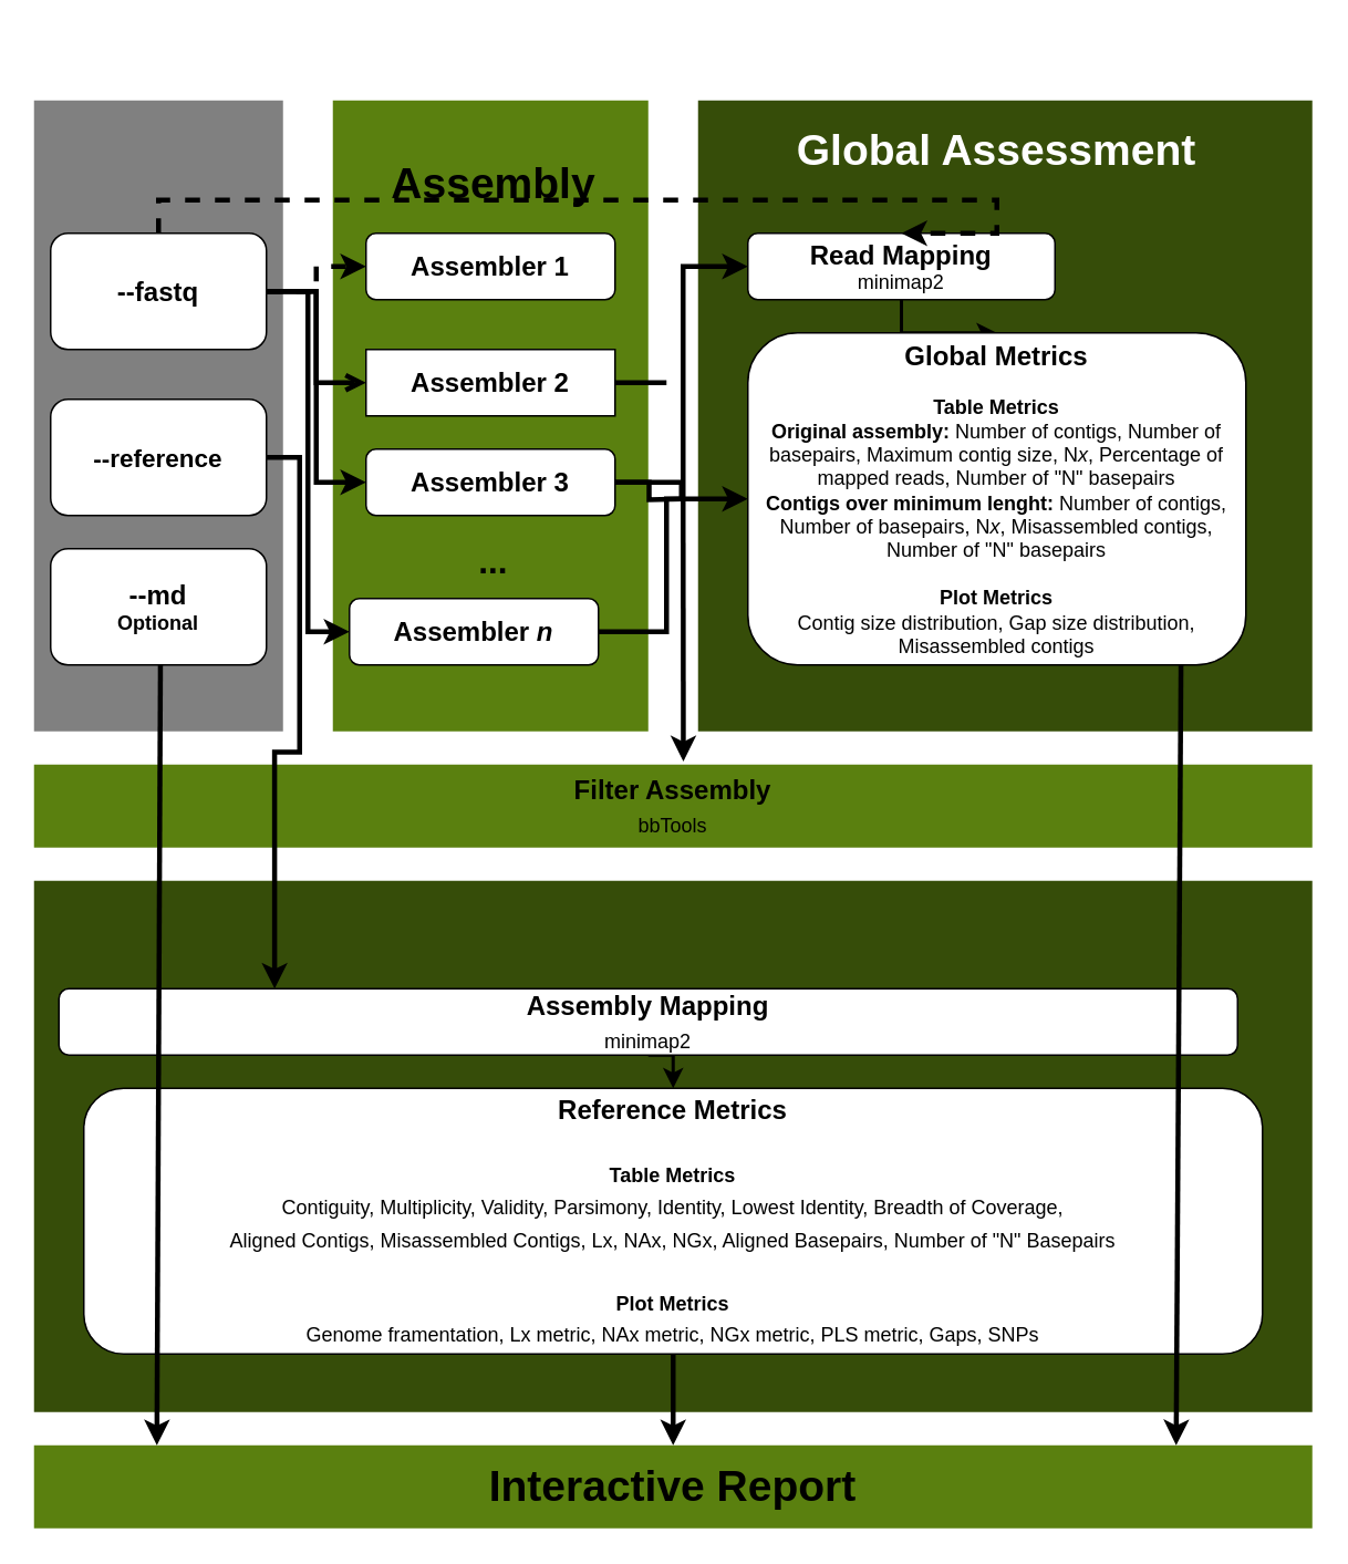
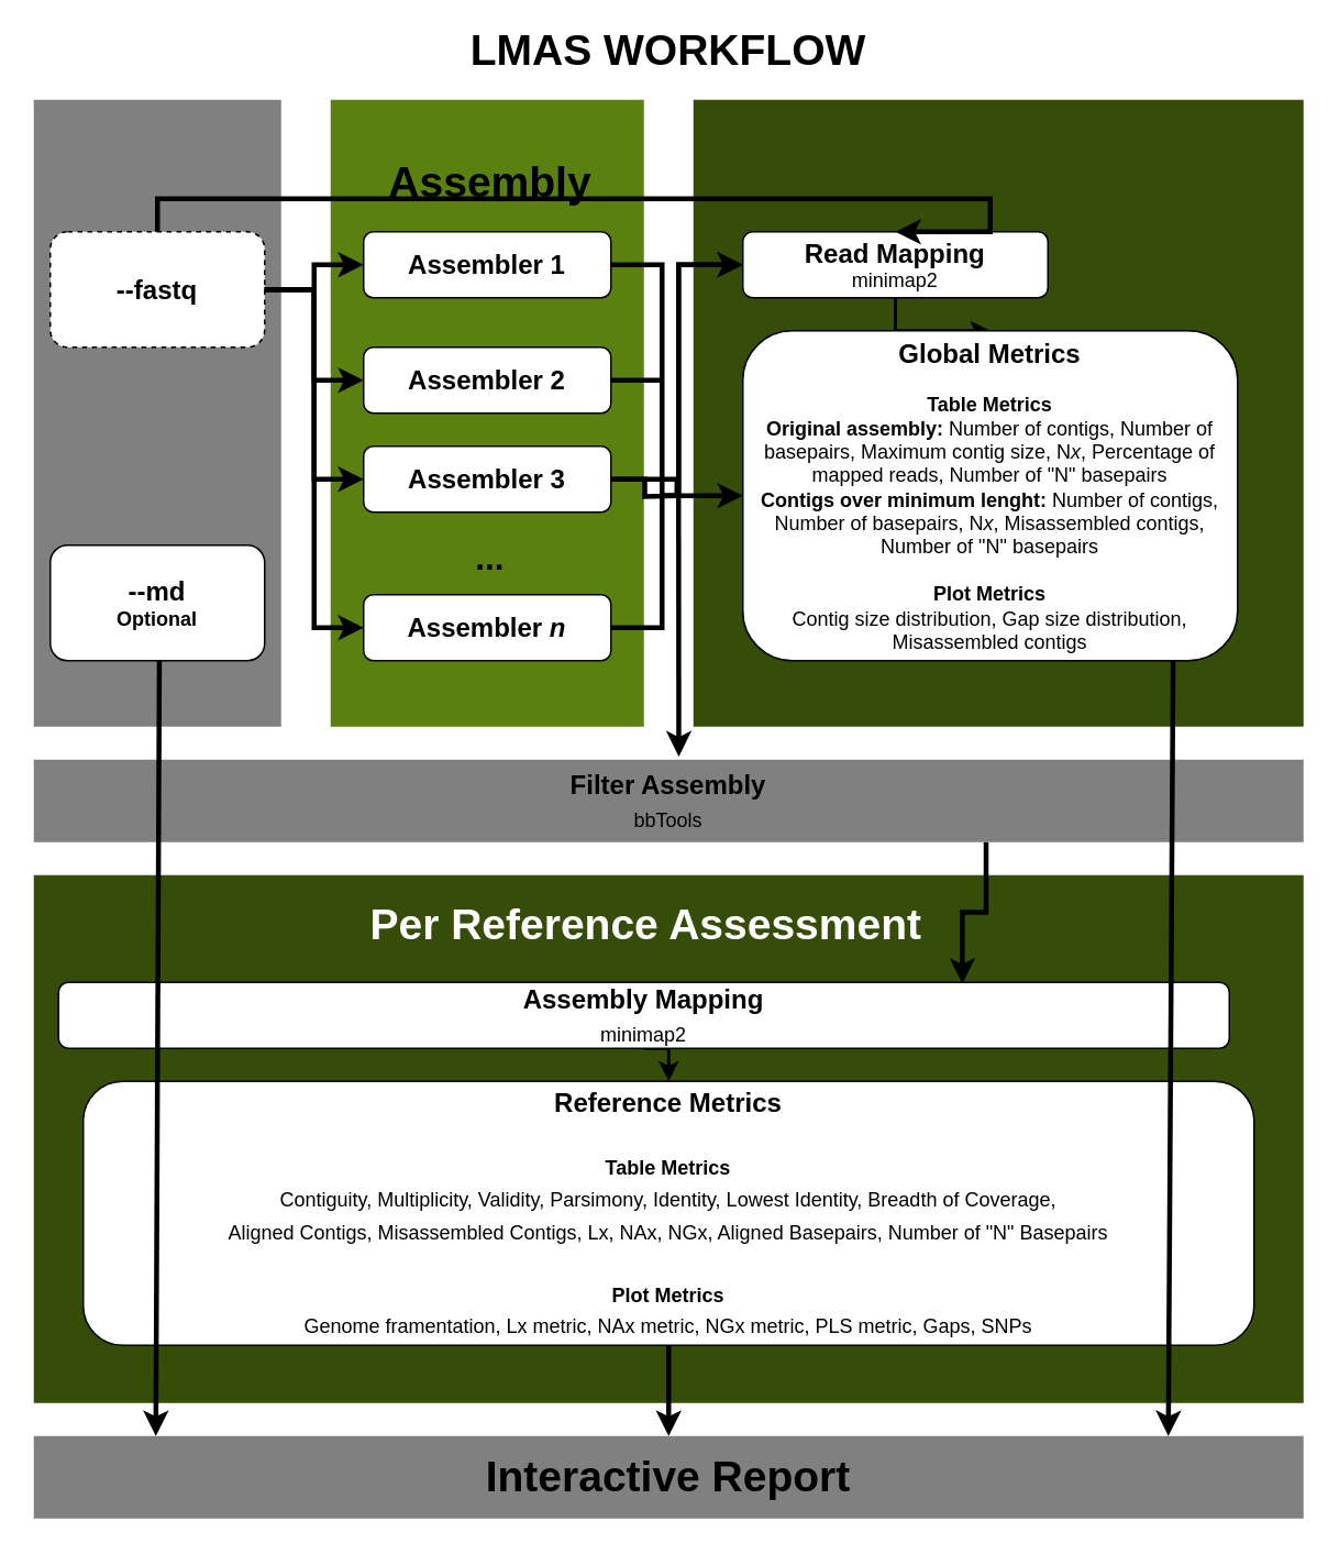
+ <mxCell id="3" value="LMAS WORKFLOW" style="text;html=1;strokeColor=none;fillColor=none;align=center;verticalAlign=middle;whiteSpace=wrap;rounded=0;fontSize=26;fontStyle=1" parent="1" vertex="1"><mxGeometry x="265" y="20" width="280" height="20" as="geometry" /></mxCell>
- <mxCell id="16" value="&lt;b&gt;&lt;font style=&quot;font-size: 26px&quot;&gt;Global Assessment&lt;/font&gt;&lt;/b&gt;" style="text;html=1;strokeColor=none;fillColor=none;align=center;verticalAlign=middle;whiteSpace=wrap;rounded=0;fontColor=#FFFFFF;" parent="1" vertex="1"><mxGeometry x="460" y="80" width="280" height="20" as="geometry" /></mxCell>
- <mxCell id="35" style="edgeStyle=orthogonalEdgeStyle;rounded=0;orthogonalLoop=1;jettySize=auto;html=1;exitX=0.5;exitY=0;exitDx=0;exitDy=0;entryX=0.5;entryY=0;entryDx=0;entryDy=0;strokeWidth=3;fontSize=16;dashed=1;" parent="1" source="5" target="18" edge="1"><mxGeometry relative="1" as="geometry"><Array as="points"><mxPoint x="95" y="120" /><mxPoint x="600" y="120" /></Array></mxGeometry></mxCell>
+ <mxCell id="35" style="edgeStyle=orthogonalEdgeStyle;rounded=0;orthogonalLoop=1;jettySize=auto;html=1;exitX=0.5;exitY=0;exitDx=0;exitDy=0;entryX=0.5;entryY=0;entryDx=0;entryDy=0;strokeWidth=3;fontSize=16;" parent="1" source="5" target="18" edge="1"><mxGeometry relative="1" as="geometry"><Array as="points"><mxPoint x="95" y="120" /><mxPoint x="600" y="120" /></Array></mxGeometry></mxCell>
- <mxCell id="40" style="edgeStyle=orthogonalEdgeStyle;rounded=0;orthogonalLoop=1;jettySize=auto;html=1;exitX=1;exitY=0.5;exitDx=0;exitDy=0;entryX=0;entryY=0.5;entryDx=0;entryDy=0;strokeColor=#000000;strokeWidth=3;dashed=1;" edge="1" parent="1" source="5" target="10"><mxGeometry relative="1" as="geometry" /></mxCell>
+ <mxCell id="40" style="edgeStyle=orthogonalEdgeStyle;rounded=0;orthogonalLoop=1;jettySize=auto;html=1;exitX=1;exitY=0.5;exitDx=0;exitDy=0;entryX=0;entryY=0.5;entryDx=0;entryDy=0;strokeColor=#000000;strokeWidth=3;" edge="1" parent="1" source="5" target="10"><mxGeometry relative="1" as="geometry" /></mxCell>
- <mxCell id="5" value="&lt;b style=&quot;font-size: 16px&quot;&gt;--fastq&lt;/b&gt;" style="rounded=1;whiteSpace=wrap;html=1;verticalAlign=middle;" parent="1" vertex="1"><mxGeometry x="30" y="140" width="130" height="70" as="geometry" /></mxCell>
+ <mxCell id="5" value="&lt;b style=&quot;font-size: 16px&quot;&gt;--fastq&lt;/b&gt;" style="rounded=1;whiteSpace=wrap;html=1;verticalAlign=middle;dashed=1;" parent="1" vertex="1"><mxGeometry x="30" y="140" width="130" height="70" as="geometry" /></mxCell>
+ <mxCell id="29" style="edgeStyle=orthogonalEdgeStyle;rounded=0;orthogonalLoop=1;jettySize=auto;html=1;exitX=1;exitY=0.5;exitDx=0;exitDy=0;entryX=0;entryY=0.5;entryDx=0;entryDy=0;strokeWidth=3;fontSize=16;" parent="1" source="10" target="18" edge="1"><mxGeometry relative="1" as="geometry"><Array as="points"><mxPoint x="401" y="160" /><mxPoint x="401" y="300" /><mxPoint x="411" y="300" /><mxPoint x="411" y="160" /></Array></mxGeometry></mxCell>
- <mxCell id="41" style="edgeStyle=orthogonalEdgeStyle;rounded=0;orthogonalLoop=1;jettySize=auto;html=1;exitX=1;exitY=0.5;exitDx=0;exitDy=0;strokeColor=#000000;strokeWidth=3;endArrow=open;" edge="1" parent="1" source="5" target="12"><mxGeometry relative="1" as="geometry" /></mxCell>
+ <mxCell id="41" style="edgeStyle=orthogonalEdgeStyle;rounded=0;orthogonalLoop=1;jettySize=auto;html=1;exitX=1;exitY=0.5;exitDx=0;exitDy=0;strokeColor=#000000;strokeWidth=3;" edge="1" parent="1" source="5" target="12"><mxGeometry relative="1" as="geometry" /></mxCell>
- <mxCell id="12" value="&lt;font style=&quot;font-size: 16px&quot;&gt;&lt;b&gt;Assembler 2&lt;/b&gt;&lt;/font&gt;" style="whiteSpace=wrap;html=1;rounded=0;" parent="1" vertex="1"><mxGeometry x="220" y="210" width="150" height="40" as="geometry" /></mxCell>
+ <mxCell id="12" value="&lt;font style=&quot;font-size: 16px&quot;&gt;&lt;b&gt;Assembler 2&lt;/b&gt;&lt;/font&gt;" style="rounded=1;whiteSpace=wrap;html=1;" parent="1" vertex="1"><mxGeometry x="220" y="210" width="150" height="40" as="geometry" /></mxCell>
- <mxCell id="6" value="&lt;b style=&quot;font-size: 15px&quot;&gt;--reference&lt;/b&gt;&lt;b&gt;&lt;br&gt;&lt;/b&gt;" style="rounded=1;whiteSpace=wrap;html=1;" parent="1" vertex="1"><mxGeometry x="30" y="240" width="130" height="70" as="geometry" /></mxCell>
- <mxCell id="13" value="&lt;font style=&quot;font-size: 16px&quot;&gt;&lt;b&gt;Assembler &lt;i&gt;n&lt;/i&gt;&lt;/b&gt;&lt;/font&gt;" style="rounded=1;whiteSpace=wrap;html=1;" parent="1" vertex="1"><mxGeometry x="210" y="360" width="150" height="40" as="geometry" /></mxCell>
+ <mxCell id="13" value="&lt;font style=&quot;font-size: 16px&quot;&gt;&lt;b&gt;Assembler &lt;i&gt;n&lt;/i&gt;&lt;/b&gt;&lt;/font&gt;" style="rounded=1;whiteSpace=wrap;html=1;" parent="1" vertex="1"><mxGeometry x="220" y="360" width="150" height="40" as="geometry" /></mxCell>
- <mxCell id="27" style="edgeStyle=orthogonalEdgeStyle;rounded=0;orthogonalLoop=1;jettySize=auto;html=1;exitX=1;exitY=0.5;exitDx=0;exitDy=0;fontSize=16;strokeWidth=3;entryX=0.183;entryY=0;entryDx=0;entryDy=0;entryPerimeter=0;" parent="1" source="6" edge="1" target="25"><mxGeometry relative="1" as="geometry"><mxPoint x="180" y="590" as="targetPoint" /></mxGeometry></mxCell>
- <mxCell id="21" value="&lt;b&gt;Filter Assembly&lt;/b&gt;&lt;br&gt;&lt;font style=&quot;font-size: 12px&quot;&gt;bbTools&lt;/font&gt;&lt;b&gt;&lt;br&gt;&lt;/b&gt;" style="rounded=0;whiteSpace=wrap;html=1;fontSize=16;fillColor=#5a800f;strokeColor=none;" parent="1" vertex="1"><mxGeometry x="20" y="460" width="770" height="50" as="geometry" /></mxCell>
+ <mxCell id="21" value="&lt;b&gt;Filter Assembly&lt;/b&gt;&lt;br&gt;&lt;font style=&quot;font-size: 12px&quot;&gt;bbTools&lt;/font&gt;&lt;b&gt;&lt;br&gt;&lt;/b&gt;" style="rounded=0;whiteSpace=wrap;html=1;fontSize=16;fillColor=#808080;strokeColor=none;" parent="1" vertex="1"><mxGeometry x="20" y="460" width="770" height="50" as="geometry" /></mxCell>
+ <mxCell id="20" style="edgeStyle=orthogonalEdgeStyle;rounded=0;orthogonalLoop=1;jettySize=auto;html=1;exitX=0.75;exitY=1;exitDx=0;exitDy=0;entryX=0.772;entryY=0.02;entryDx=0;entryDy=0;entryPerimeter=0;fontSize=16;strokeWidth=3;" parent="1" source="21" target="25" edge="1"><mxGeometry relative="1" as="geometry" /></mxCell>
+ <mxCell id="26" value="&lt;b&gt;&lt;font style=&quot;font-size: 26px&quot;&gt;Per Reference Assessment&lt;/font&gt;&lt;/b&gt;" style="text;html=1;strokeColor=none;fillColor=none;align=center;verticalAlign=middle;whiteSpace=wrap;rounded=0;fontColor=#FFFFFF;" parent="1" vertex="1"><mxGeometry x="220" y="550" width="343" height="20" as="geometry" /></mxCell>
- <mxCell id="30" value="&lt;b&gt;&lt;span style=&quot;font-size: 26px&quot;&gt;Interactive Report&lt;/span&gt;&lt;br&gt;&lt;/b&gt;" style="rounded=0;whiteSpace=wrap;html=1;fontSize=16;fillColor=#5a800f;strokeColor=none;" parent="1" vertex="1"><mxGeometry x="20" y="870" width="770" height="50" as="geometry" /></mxCell>
+ <mxCell id="30" value="&lt;b&gt;&lt;span style=&quot;font-size: 26px&quot;&gt;Interactive Report&lt;/span&gt;&lt;br&gt;&lt;/b&gt;" style="rounded=0;whiteSpace=wrap;html=1;fontSize=16;fillColor=#808080;strokeColor=none;" parent="1" vertex="1"><mxGeometry x="20" y="870" width="770" height="50" as="geometry" /></mxCell>
